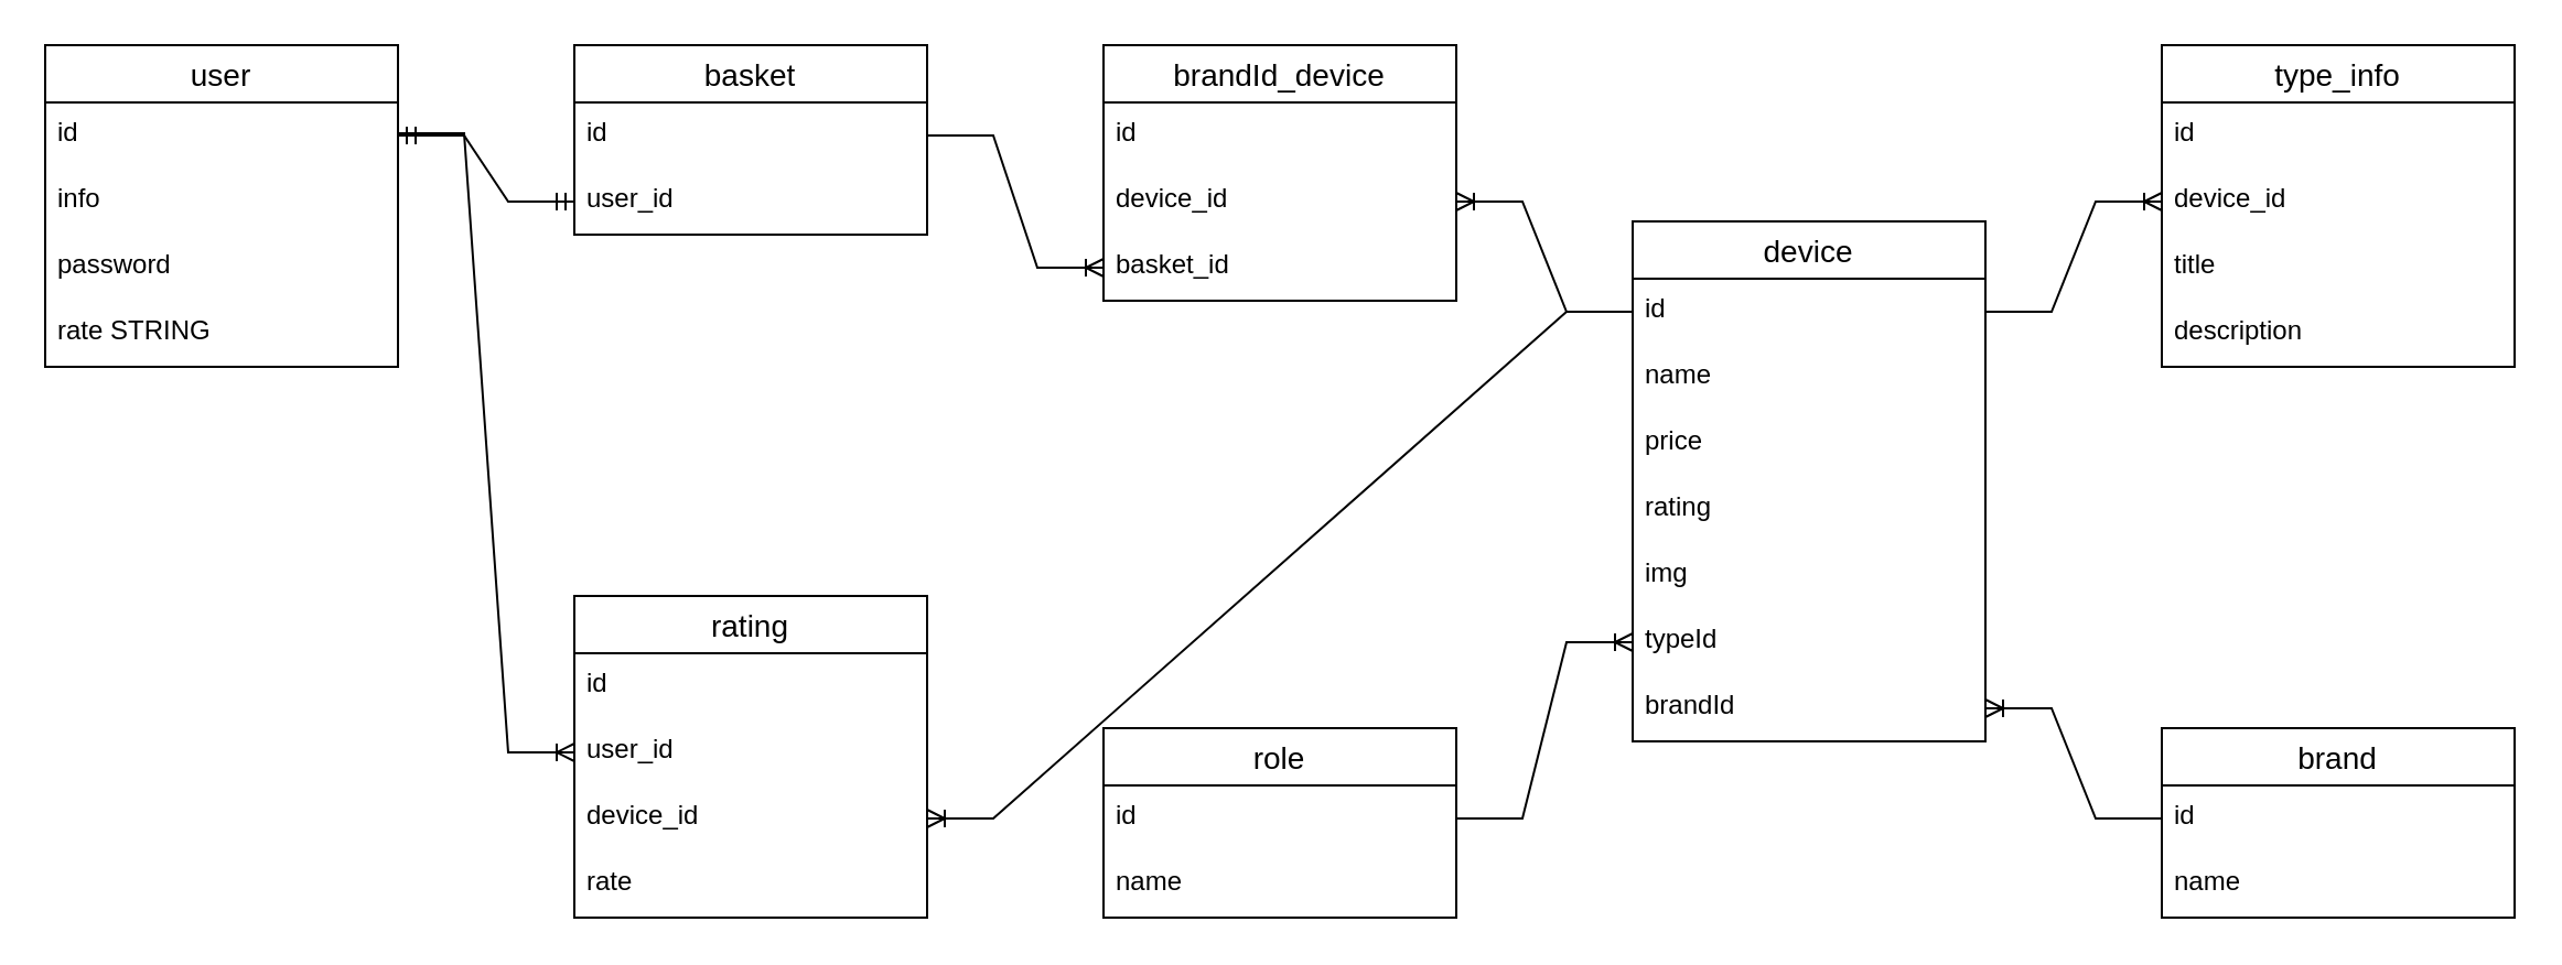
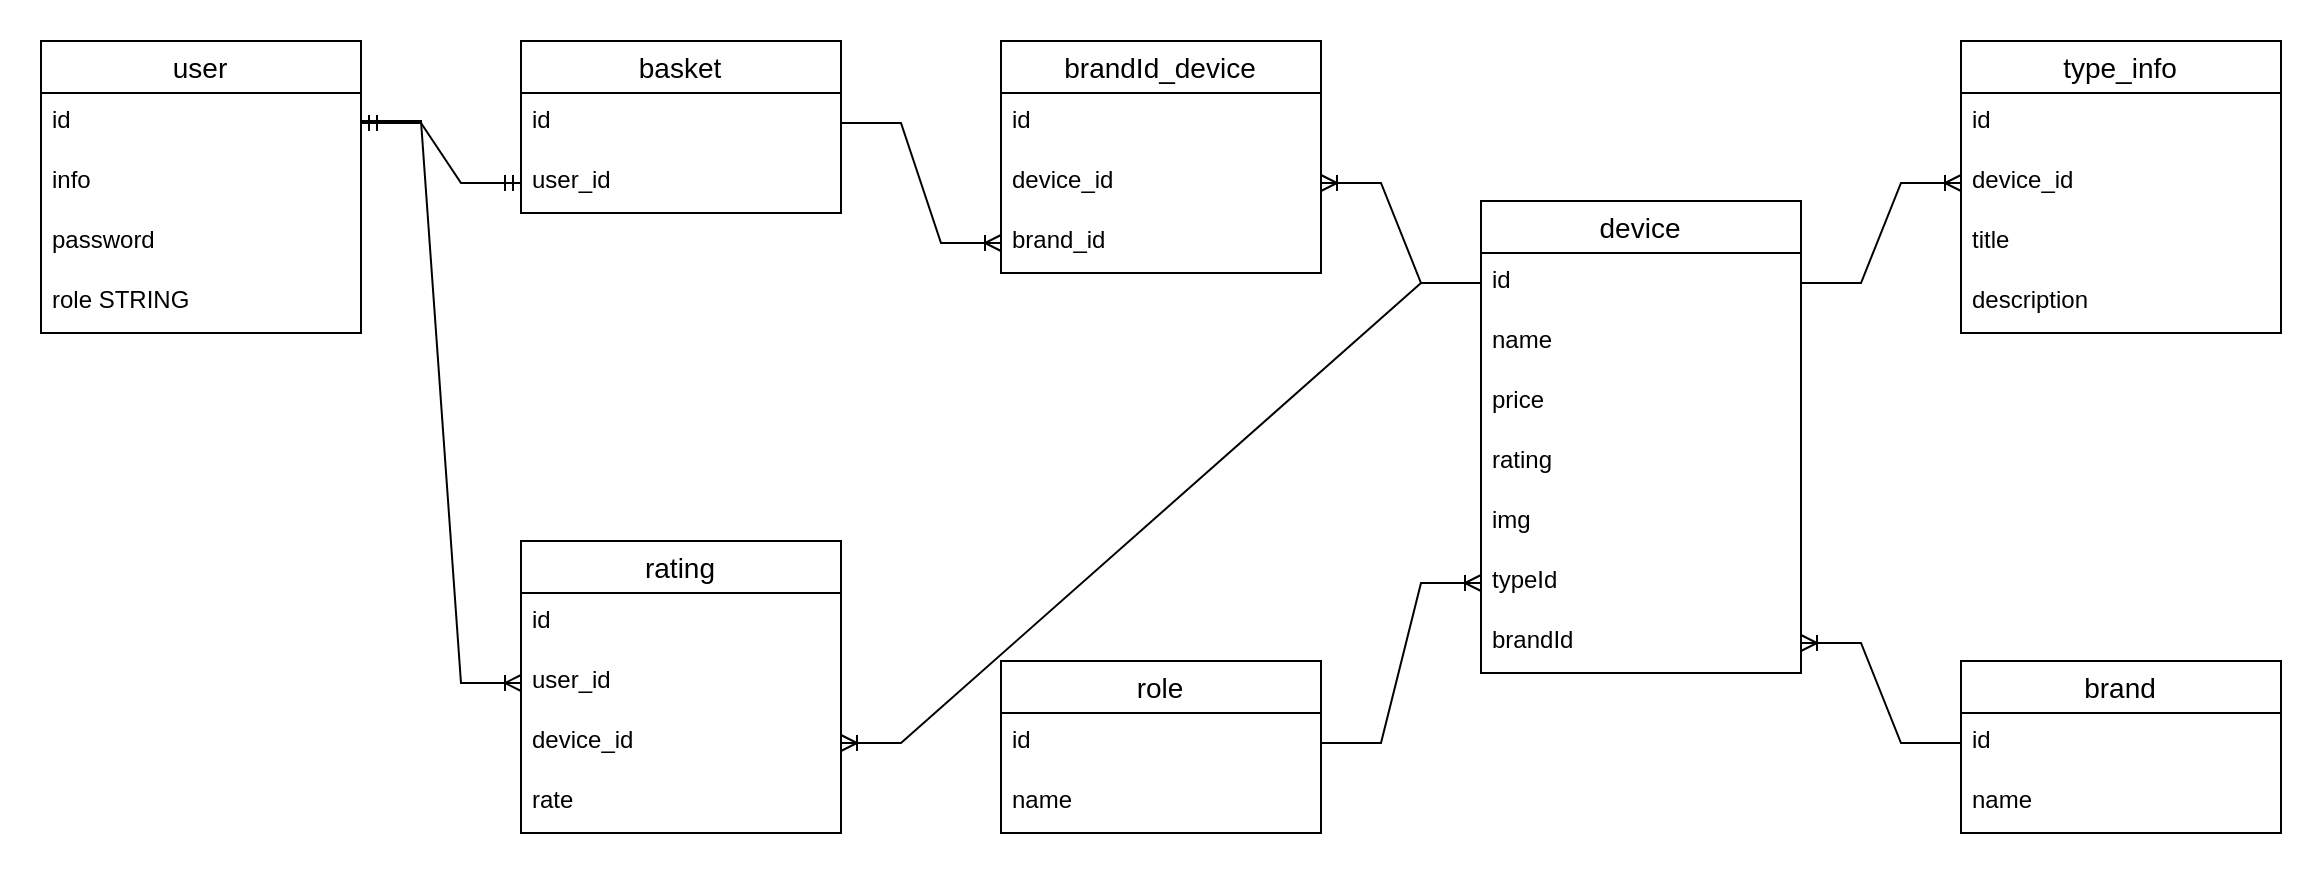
- <mxCell id="13" value="basket_id" style="text;strokeColor=none;fillColor=none;spacingLeft=4;spacingRight=4;overflow=hidden;rotatable=0;points=[[0,0.5],[1,0.5]];portConstraint=eastwest;fontSize=12;" parent="10" vertex="1"><mxGeometry y="86" width="160" height="30" as="geometry" /></mxCell>
+ <mxCell id="13" value="brand_id" style="text;strokeColor=none;fillColor=none;spacingLeft=4;spacingRight=4;overflow=hidden;rotatable=0;points=[[0,0.5],[1,0.5]];portConstraint=eastwest;fontSize=12;" parent="10" vertex="1"><mxGeometry y="86" width="160" height="30" as="geometry" /></mxCell>
- <mxCell id="6" value="rate STRING" style="text;strokeColor=none;fillColor=none;spacingLeft=4;spacingRight=4;overflow=hidden;rotatable=0;points=[[0,0.5],[1,0.5]];portConstraint=eastwest;fontSize=12;" parent="2" vertex="1"><mxGeometry y="116" width="160" height="30" as="geometry" /></mxCell>
+ <mxCell id="6" value="role STRING" style="text;strokeColor=none;fillColor=none;spacingLeft=4;spacingRight=4;overflow=hidden;rotatable=0;points=[[0,0.5],[1,0.5]];portConstraint=eastwest;fontSize=12;" parent="2" vertex="1"><mxGeometry y="116" width="160" height="30" as="geometry" /></mxCell>
